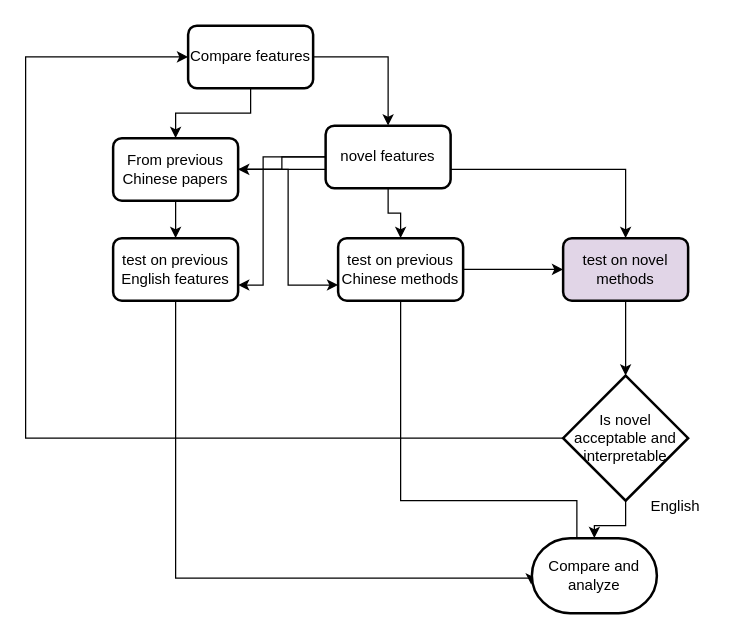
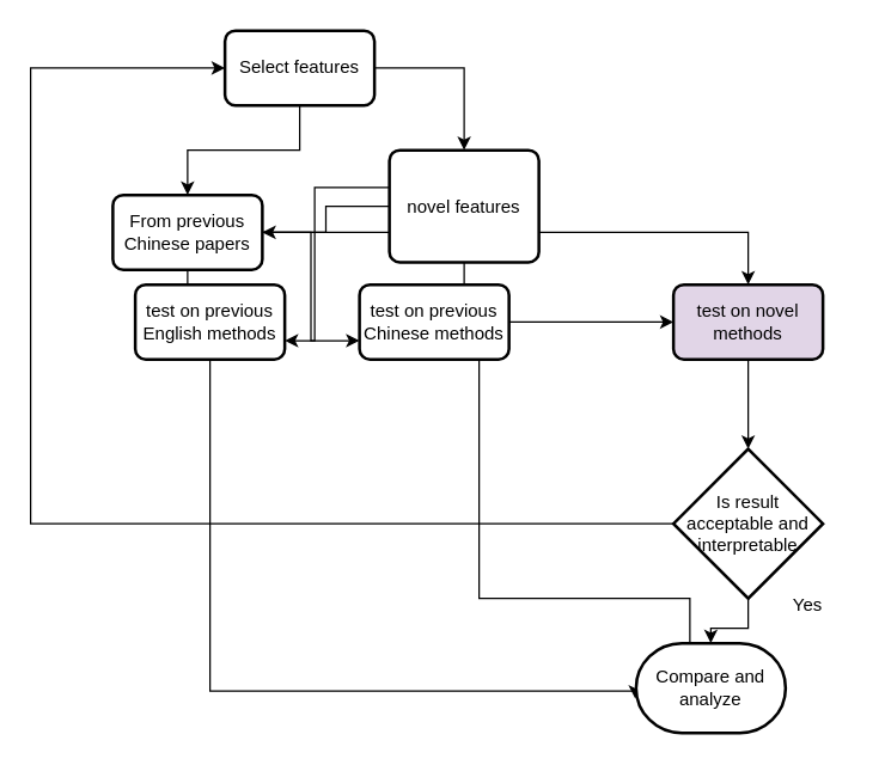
- <mxCell id="4" value="Compare features" style="rounded=1;whiteSpace=wrap;html=1;absoluteArcSize=1;arcSize=14;strokeWidth=2;" parent="1" vertex="1"><mxGeometry x="150" y="20" width="100" height="50" as="geometry" /></mxCell>
+ <mxCell id="4" value="Select features" style="rounded=1;whiteSpace=wrap;html=1;absoluteArcSize=1;arcSize=14;strokeWidth=2;" parent="1" vertex="1"><mxGeometry x="150" y="20" width="100" height="50" as="geometry" /></mxCell>
- <mxCell id="12" value="novel features" style="rounded=1;whiteSpace=wrap;html=1;absoluteArcSize=1;arcSize=14;strokeWidth=2;" parent="1" vertex="1"><mxGeometry x="260" y="100" width="100" height="50" as="geometry" /></mxCell>
+ <mxCell id="12" value="novel features" style="rounded=1;whiteSpace=wrap;html=1;absoluteArcSize=1;arcSize=14;strokeWidth=2;" parent="1" vertex="1"><mxGeometry x="260" y="100" width="100" height="75" as="geometry" /></mxCell>
- <mxCell id="8" value="From previous Chinese papers" style="rounded=1;whiteSpace=wrap;html=1;absoluteArcSize=1;arcSize=14;strokeWidth=2;" parent="1" vertex="1"><mxGeometry x="90" y="110" width="100" height="50" as="geometry" /></mxCell>
+ <mxCell id="8" value="From previous Chinese papers" style="rounded=1;whiteSpace=wrap;html=1;absoluteArcSize=1;arcSize=14;strokeWidth=2;" parent="1" vertex="1"><mxGeometry x="75" y="130" width="100" height="50" as="geometry" /></mxCell>
- <mxCell id="14" value="test on previous English features" style="rounded=1;whiteSpace=wrap;html=1;absoluteArcSize=1;arcSize=14;strokeWidth=2;" parent="1" vertex="1"><mxGeometry x="90" y="190" width="100" height="50" as="geometry" /></mxCell>
+ <mxCell id="14" value="test on previous English methods" style="rounded=1;whiteSpace=wrap;html=1;absoluteArcSize=1;arcSize=14;strokeWidth=2;" parent="1" vertex="1"><mxGeometry x="90" y="190" width="100" height="50" as="geometry" /></mxCell>
- <mxCell id="17" value="test on previous Chinese methods" style="rounded=1;whiteSpace=wrap;html=1;absoluteArcSize=1;arcSize=14;strokeWidth=2;" parent="1" vertex="1"><mxGeometry x="270" y="190" width="100" height="50" as="geometry" /></mxCell>
+ <mxCell id="17" value="test on previous Chinese methods" style="rounded=1;whiteSpace=wrap;html=1;absoluteArcSize=1;arcSize=14;strokeWidth=2;" parent="1" vertex="1"><mxGeometry x="240" y="190" width="100" height="50" as="geometry" /></mxCell>
- <mxCell id="20" value="Is novel acceptable and interpretable" style="strokeWidth=2;html=1;shape=mxgraph.flowchart.decision;whiteSpace=wrap;" parent="1" vertex="1"><mxGeometry x="450" y="300" width="100" height="100" as="geometry" /></mxCell>
+ <mxCell id="20" value="Is result acceptable and interpretable" style="strokeWidth=2;html=1;shape=mxgraph.flowchart.decision;whiteSpace=wrap;" parent="1" vertex="1"><mxGeometry x="450" y="300" width="100" height="100" as="geometry" /></mxCell>
- <mxCell id="24" value="English" style="text;html=1;strokeColor=none;fillColor=none;align=center;verticalAlign=middle;whiteSpace=wrap;rounded=0;" parent="1" vertex="1"><mxGeometry x="510" y="390" width="60" height="30" as="geometry" /></mxCell>
+ <mxCell id="24" value="Yes" style="text;html=1;strokeColor=none;fillColor=none;align=center;verticalAlign=middle;whiteSpace=wrap;rounded=0;" parent="1" vertex="1"><mxGeometry x="510" y="390" width="60" height="30" as="geometry" /></mxCell>
